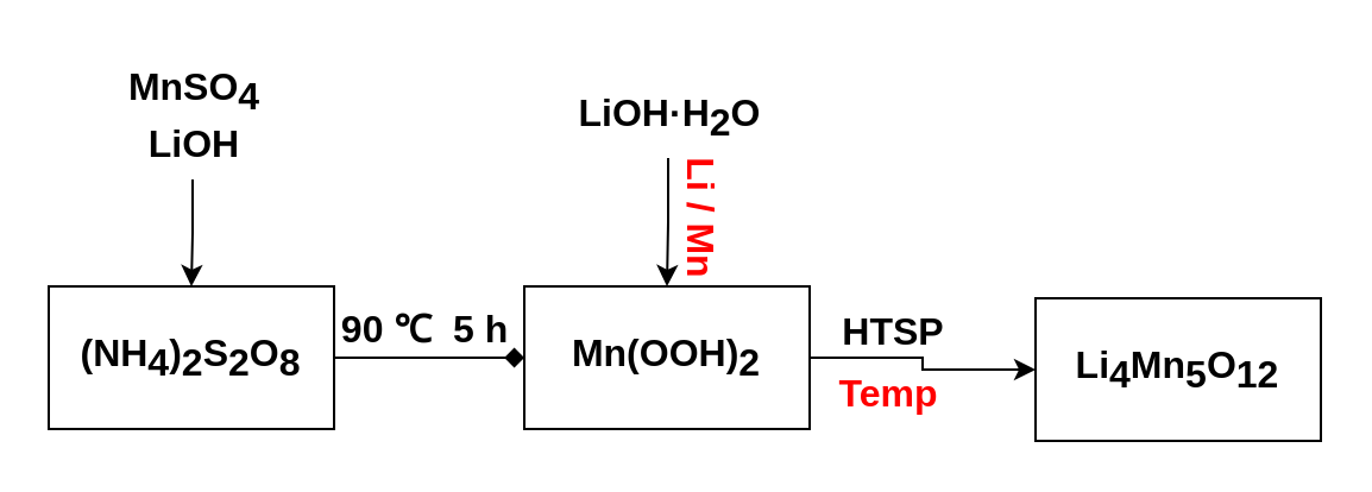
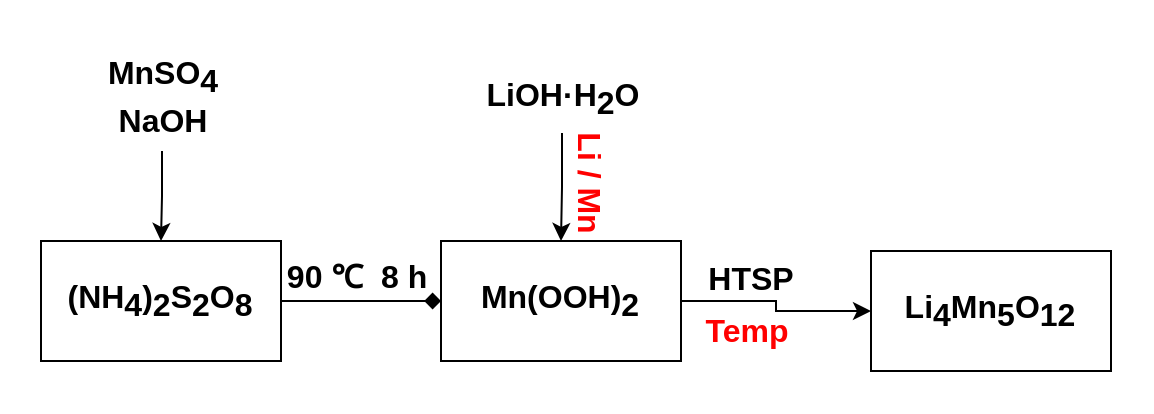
- <mxCell id="5" value="MnSO&lt;sub style=&quot;font-size: 16px;&quot;&gt;4&lt;/sub&gt;&lt;br style=&quot;font-size: 16px;&quot;&gt;LiOH" style="text;html=1;align=center;verticalAlign=middle;resizable=0;points=[];autosize=1;strokeColor=none;fillColor=none;fontSize=16;fontStyle=1" vertex="1" parent="1"><mxGeometry x="44" y="20" width="73" height="55" as="geometry" /></mxCell>
+ <mxCell id="5" value="MnSO&lt;sub style=&quot;font-size: 16px;&quot;&gt;4&lt;/sub&gt;&lt;br style=&quot;font-size: 16px;&quot;&gt;NaOH" style="text;html=1;align=center;verticalAlign=middle;resizable=0;points=[];autosize=1;strokeColor=none;fillColor=none;fontSize=16;fontStyle=1" vertex="1" parent="1"><mxGeometry x="44" y="20" width="73" height="55" as="geometry" /></mxCell>
- <mxCell id="11" value="90 ℃&amp;nbsp; 5 h" style="text;html=1;align=center;verticalAlign=middle;resizable=0;points=[];autosize=1;strokeColor=none;fillColor=none;fontSize=16;fontStyle=1" vertex="1" parent="1"><mxGeometry x="134" y="122" width="88" height="31" as="geometry" /></mxCell>
+ <mxCell id="11" value="90 ℃&amp;nbsp; 8 h" style="text;html=1;align=center;verticalAlign=middle;resizable=0;points=[];autosize=1;strokeColor=none;fillColor=none;fontSize=16;fontStyle=1" vertex="1" parent="1"><mxGeometry x="134" y="122" width="88" height="31" as="geometry" /></mxCell>
